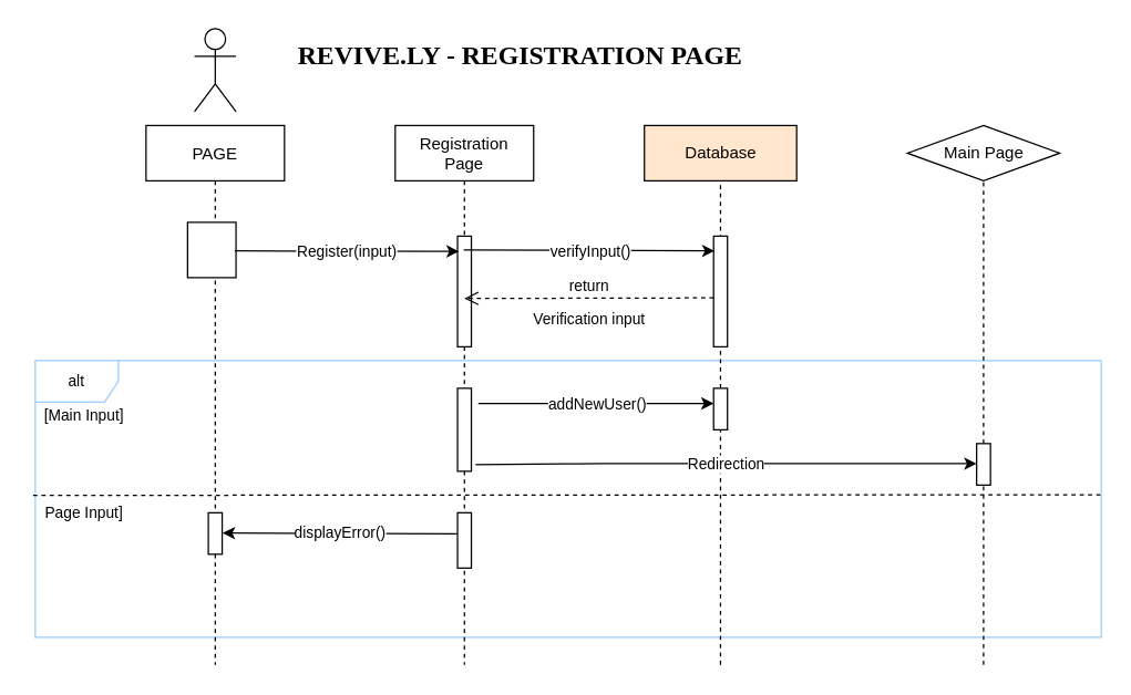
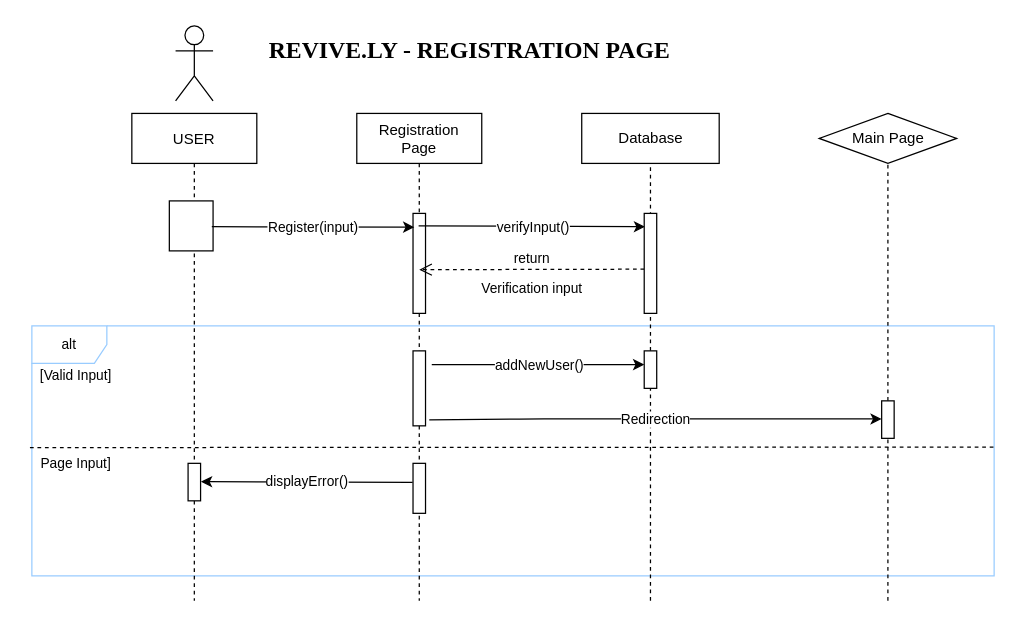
- <mxCell id="10" value="Database" style="html=1;fillColor=#ffe6cc;" vertex="1" parent="1"><mxGeometry x="465" y="90" width="110" height="40" as="geometry" /></mxCell>
+ <mxCell id="10" value="Database" style="html=1;" vertex="1" parent="1"><mxGeometry x="465" y="90" width="110" height="40" as="geometry" /></mxCell>
- <mxCell id="3" value="PAGE" style="shape=umlLifeline;perimeter=lifelinePerimeter;container=1;collapsible=0;recursiveResize=0;rounded=0;shadow=0;strokeWidth=1;" parent="1" vertex="1"><mxGeometry x="105" y="90" width="100" height="390" as="geometry" /></mxCell>
+ <mxCell id="3" value="USER" style="shape=umlLifeline;perimeter=lifelinePerimeter;container=1;collapsible=0;recursiveResize=0;rounded=0;shadow=0;strokeWidth=1;" parent="1" vertex="1"><mxGeometry x="105" y="90" width="100" height="390" as="geometry" /></mxCell>
- <mxCell id="21" value="[Main Input]" style="text;html=1;align=center;verticalAlign=middle;resizable=0;points=[];autosize=1;fontSize=11;" vertex="1" parent="1"><mxGeometry x="25" y="290" width="70" height="20" as="geometry" /></mxCell>
+ <mxCell id="21" value="[Valid Input]" style="text;html=1;align=center;verticalAlign=middle;resizable=0;points=[];autosize=1;fontSize=11;" vertex="1" parent="1"><mxGeometry x="25" y="290" width="70" height="20" as="geometry" /></mxCell>
